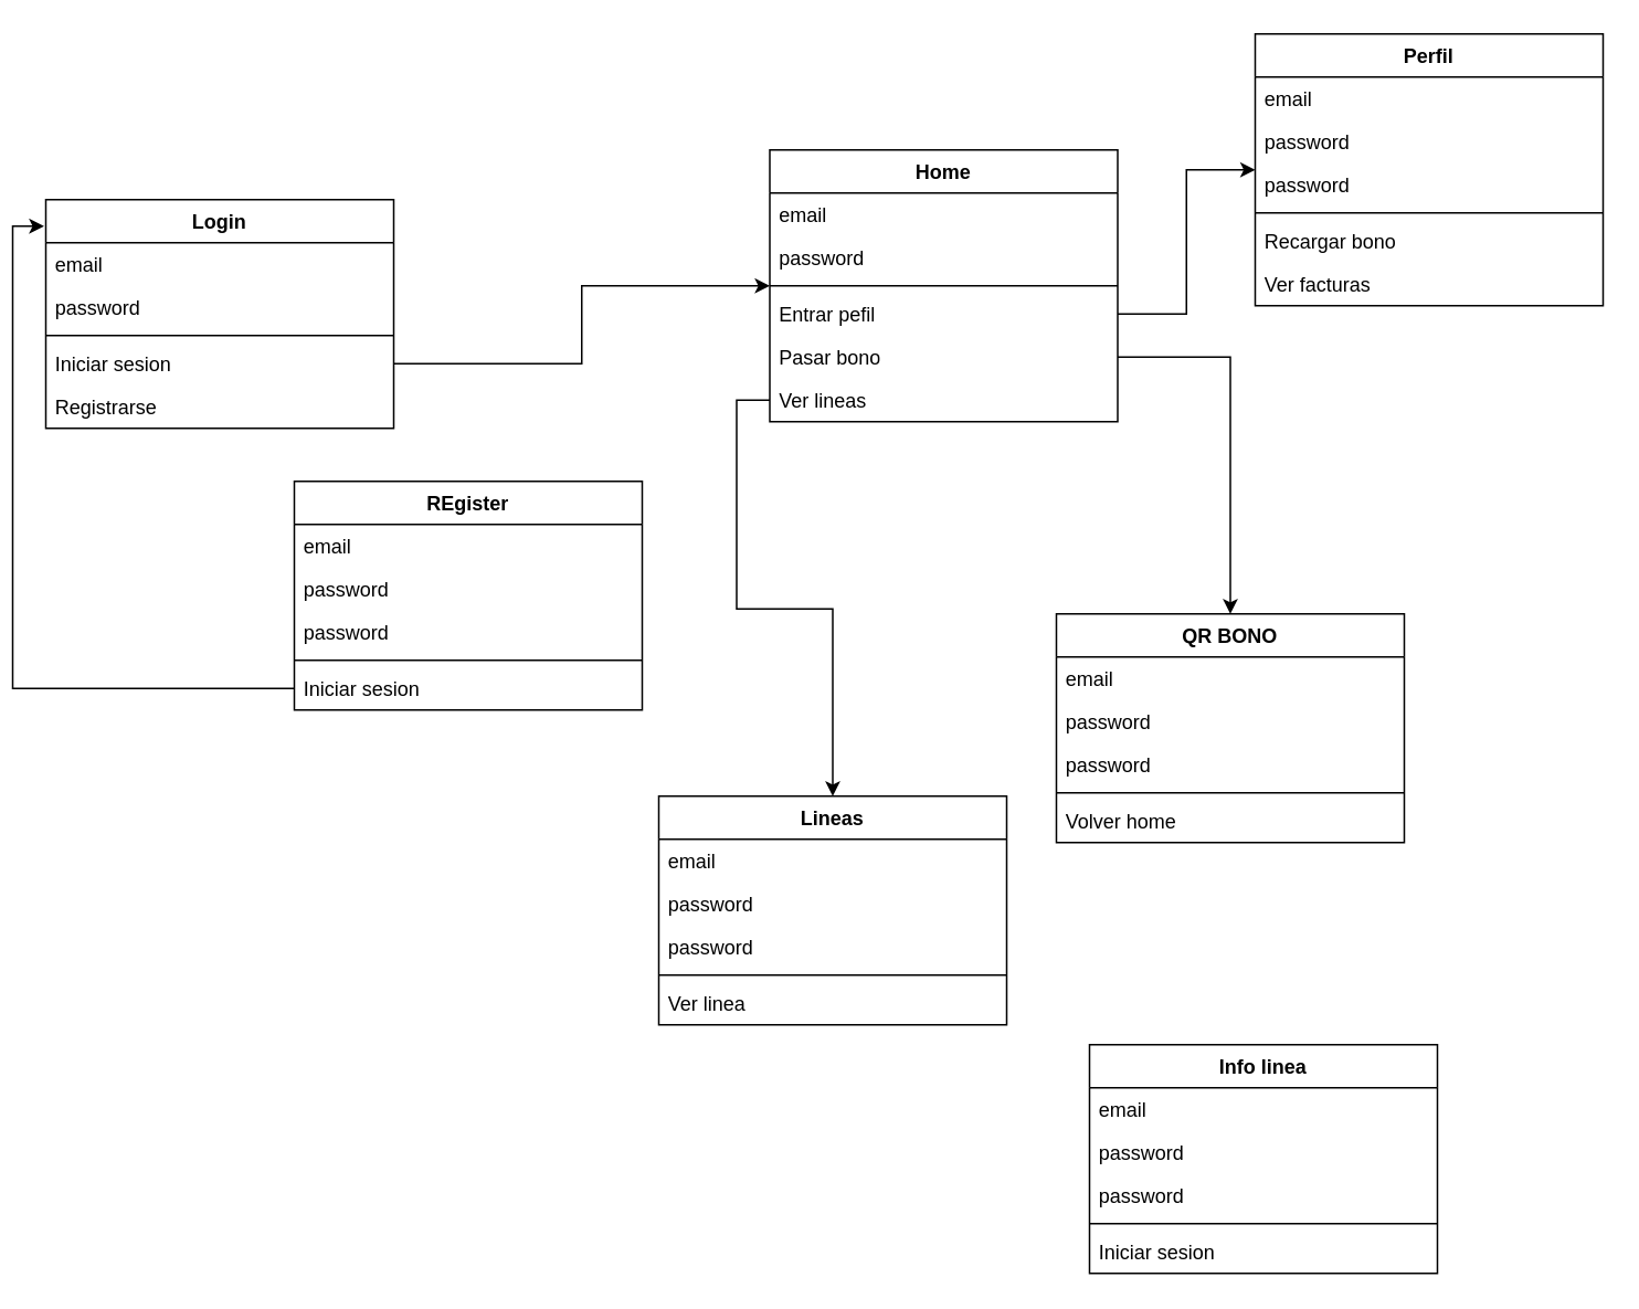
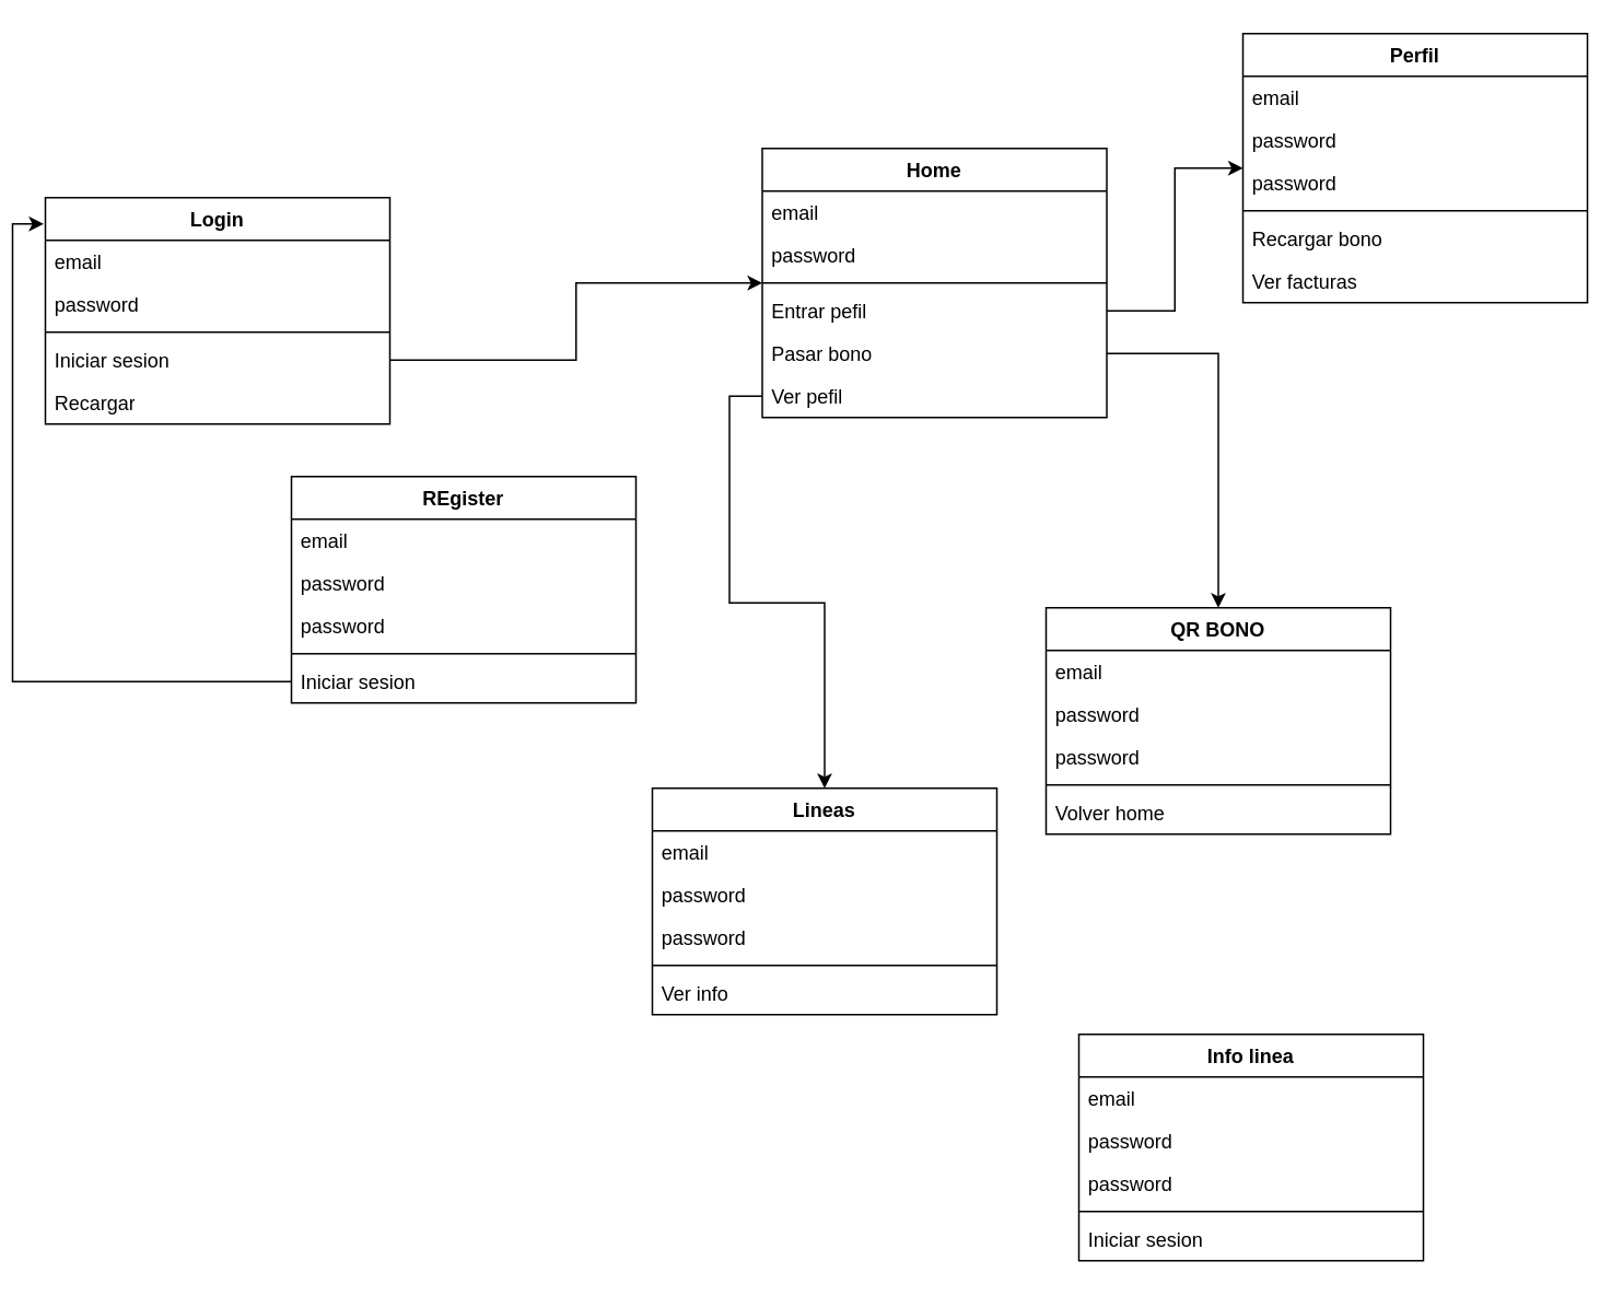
- <mxCell id="21" value="Ver lineas" style="text;strokeColor=none;fillColor=none;align=left;verticalAlign=top;spacingLeft=4;spacingRight=4;overflow=hidden;rotatable=0;points=[[0,0.5],[1,0.5]];portConstraint=eastwest;whiteSpace=wrap;html=1;" vertex="1" parent="15"><mxGeometry y="138" width="210" height="26" as="geometry" /></mxCell>
+ <mxCell id="21" value="Ver pefil" style="text;strokeColor=none;fillColor=none;align=left;verticalAlign=top;spacingLeft=4;spacingRight=4;overflow=hidden;rotatable=0;points=[[0,0.5],[1,0.5]];portConstraint=eastwest;whiteSpace=wrap;html=1;" vertex="1" parent="15"><mxGeometry y="138" width="210" height="26" as="geometry" /></mxCell>
- <mxCell id="7" value="Registrarse" style="text;strokeColor=none;fillColor=none;align=left;verticalAlign=top;spacingLeft=4;spacingRight=4;overflow=hidden;rotatable=0;points=[[0,0.5],[1,0.5]];portConstraint=eastwest;whiteSpace=wrap;html=1;" vertex="1" parent="2"><mxGeometry y="112" width="210" height="26" as="geometry" /></mxCell>
+ <mxCell id="7" value="Recargar" style="text;strokeColor=none;fillColor=none;align=left;verticalAlign=top;spacingLeft=4;spacingRight=4;overflow=hidden;rotatable=0;points=[[0,0.5],[1,0.5]];portConstraint=eastwest;whiteSpace=wrap;html=1;" vertex="1" parent="2"><mxGeometry y="112" width="210" height="26" as="geometry" /></mxCell>
- <mxCell id="43" value="Ver linea" style="text;strokeColor=none;fillColor=none;align=left;verticalAlign=top;spacingLeft=4;spacingRight=4;overflow=hidden;rotatable=0;points=[[0,0.5],[1,0.5]];portConstraint=eastwest;whiteSpace=wrap;html=1;" vertex="1" parent="38"><mxGeometry y="112" width="210" height="26" as="geometry" /></mxCell>
+ <mxCell id="43" value="Ver info" style="text;strokeColor=none;fillColor=none;align=left;verticalAlign=top;spacingLeft=4;spacingRight=4;overflow=hidden;rotatable=0;points=[[0,0.5],[1,0.5]];portConstraint=eastwest;whiteSpace=wrap;html=1;" vertex="1" parent="38"><mxGeometry y="112" width="210" height="26" as="geometry" /></mxCell>
